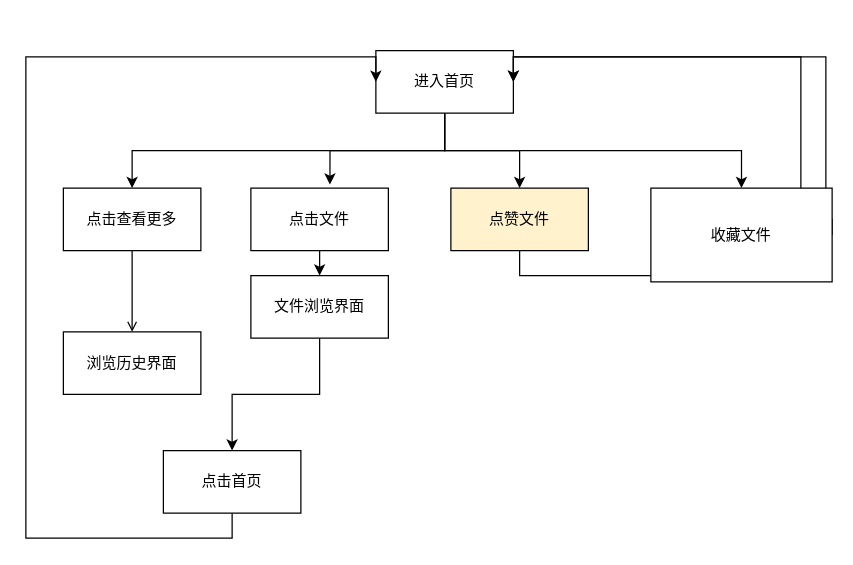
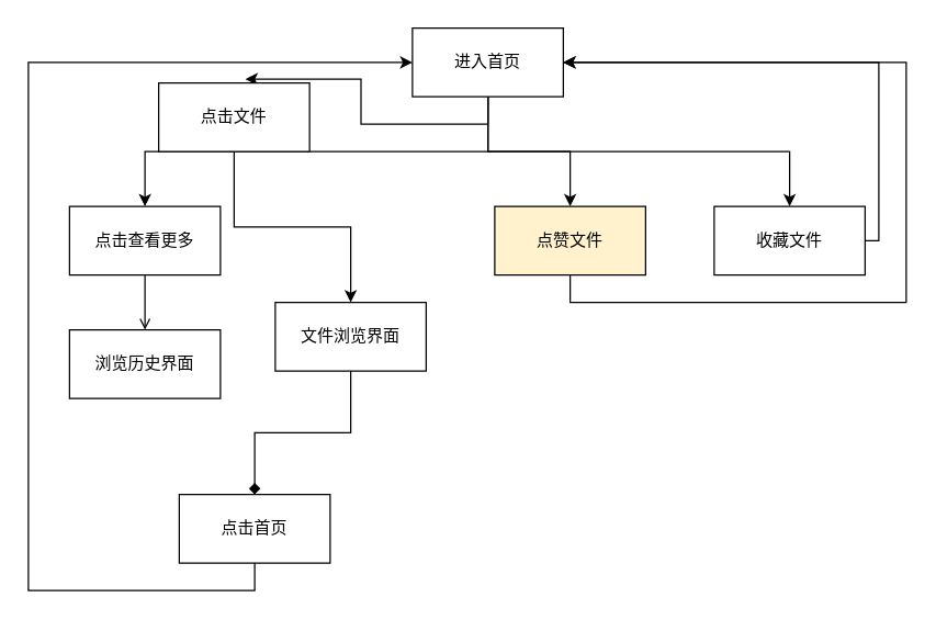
- <mxCell id="6" value="进入首页" style="rounded=0;whiteSpace=wrap;html=1;" vertex="1" parent="1"><mxGeometry x="300" y="40" width="110" height="50" as="geometry" /></mxCell>
+ <mxCell id="6" value="进入首页" style="rounded=0;whiteSpace=wrap;html=1;" vertex="1" parent="1"><mxGeometry x="300" y="20" width="110" height="50" as="geometry" /></mxCell>
- <mxCell id="10" value="点击文件" style="rounded=0;whiteSpace=wrap;html=1;" vertex="1" parent="1"><mxGeometry x="200" y="150" width="110" height="50" as="geometry" /></mxCell>
+ <mxCell id="10" value="点击文件" style="rounded=0;whiteSpace=wrap;html=1;" vertex="1" parent="1"><mxGeometry x="115" y="60" width="110" height="50" as="geometry" /></mxCell>
- <mxCell id="14" value="收藏文件" style="rounded=0;whiteSpace=wrap;html=1;" vertex="1" parent="1"><mxGeometry x="520" y="150" width="145" height="75" as="geometry" /></mxCell>
+ <mxCell id="14" value="收藏文件" style="rounded=0;whiteSpace=wrap;html=1;" vertex="1" parent="1"><mxGeometry x="520" y="150" width="110" height="50" as="geometry" /></mxCell>
- <mxCell id="15" value="浏览历史界面" style="rounded=0;whiteSpace=wrap;html=1;" vertex="1" parent="1"><mxGeometry x="50" y="265" width="110" height="50" as="geometry" /></mxCell>
+ <mxCell id="15" value="浏览历史界面" style="rounded=0;whiteSpace=wrap;html=1;" vertex="1" parent="1"><mxGeometry x="50" y="240" width="110" height="50" as="geometry" /></mxCell>
- <mxCell id="16" style="edgeStyle=orthogonalEdgeStyle;rounded=0;orthogonalLoop=1;jettySize=auto;html=1;exitX=0.5;exitY=1;exitDx=0;exitDy=0;entryX=0.5;entryY=0;entryDx=0;entryDy=0;" edge="1" parent="1" source="17" target="19"><mxGeometry relative="1" as="geometry" /></mxCell>
+ <mxCell id="16" style="edgeStyle=orthogonalEdgeStyle;rounded=0;orthogonalLoop=1;jettySize=auto;html=1;exitX=0.5;exitY=1;exitDx=0;exitDy=0;entryX=0.5;entryY=0;entryDx=0;entryDy=0;endArrow=diamond;" edge="1" parent="1" source="17" target="19"><mxGeometry relative="1" as="geometry" /></mxCell>
